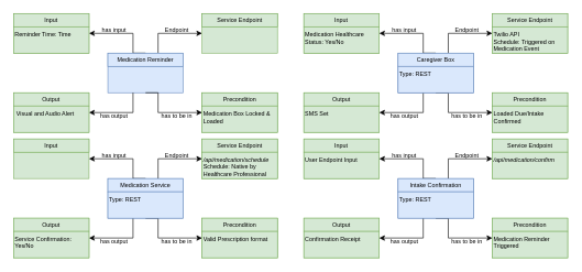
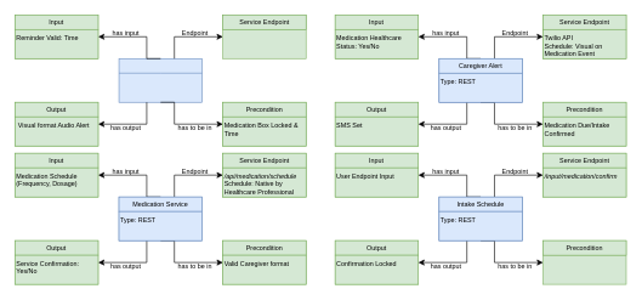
- <mxCell id="27" value="Reminder Time: Time&lt;span id=&quot;docs-internal-guid-0d0c9289-7fff-2301-1735-47998b753330&quot;&gt;&lt;/span&gt;" style="text;html=1;align=left;verticalAlign=top;whiteSpace=wrap;rounded=0;fillColor=#d5e8d4;strokeColor=#82b366;fontSize=9;" vertex="1" parent="2"><mxGeometry y="20" width="114.286" height="40" as="geometry" /></mxCell>
+ <mxCell id="27" value="Reminder Valid: Time&lt;span id=&quot;docs-internal-guid-0d0c9289-7fff-2301-1735-47998b753330&quot;&gt;&lt;/span&gt;" style="text;html=1;align=left;verticalAlign=top;whiteSpace=wrap;rounded=0;fillColor=#d5e8d4;strokeColor=#82b366;fontSize=9;" vertex="1" parent="2"><mxGeometry y="20" width="114.286" height="40" as="geometry" /></mxCell>
- <mxCell id="84" value="Twilio API&lt;br&gt;Schedule: Triggered on Medication Event" style="text;html=1;align=left;verticalAlign=top;whiteSpace=wrap;rounded=0;fillColor=#d5e8d4;strokeColor=#82b366;fontSize=9;" vertex="1" parent="58"><mxGeometry x="285.714" y="20" width="114.286" height="40" as="geometry" /></mxCell>
+ <mxCell id="84" value="Twilio API&lt;br&gt;Schedule: Visual on Medication Event" style="text;html=1;align=left;verticalAlign=top;whiteSpace=wrap;rounded=0;fillColor=#d5e8d4;strokeColor=#82b366;fontSize=9;" vertex="1" parent="58"><mxGeometry x="285.714" y="20" width="114.286" height="40" as="geometry" /></mxCell>
- <mxCell id="17" value="&lt;font style=&quot;font-size: 9px;&quot;&gt;Medication Reminder&lt;/font&gt;" style="text;html=1;align=center;verticalAlign=middle;whiteSpace=wrap;rounded=0;fillColor=#dae8fc;strokeColor=#6c8ebf;fontSize=9;" vertex="1" parent="2"><mxGeometry x="142.857" y="60" width="114.286" height="20" as="geometry" /></mxCell>
- <mxCell id="73" value="Caregiver Box&lt;span id=&quot;docs-internal-guid-f7d3edcb-7fff-aeab-960f-f38a6a7b6d53&quot;&gt;&lt;/span&gt;" style="text;html=1;align=center;verticalAlign=middle;whiteSpace=wrap;rounded=0;fillColor=#dae8fc;strokeColor=#6c8ebf;fontSize=9;" vertex="1" parent="58"><mxGeometry x="142.857" y="60" width="114.286" height="20" as="geometry" /></mxCell>
+ <mxCell id="73" value="Caregiver Alert&lt;span id=&quot;docs-internal-guid-f7d3edcb-7fff-aeab-960f-f38a6a7b6d53&quot;&gt;&lt;/span&gt;" style="text;html=1;align=center;verticalAlign=middle;whiteSpace=wrap;rounded=0;fillColor=#dae8fc;strokeColor=#6c8ebf;fontSize=9;" vertex="1" parent="58"><mxGeometry x="142.857" y="60" width="114.286" height="20" as="geometry" /></mxCell>
- <mxCell id="26" value="&amp;nbsp;Visual and Audio Alert&lt;span id=&quot;docs-internal-guid-0cf1a0e6-7fff-4cee-fd8e-f73ecc246064&quot;&gt;&lt;/span&gt;" style="text;html=1;align=left;verticalAlign=top;whiteSpace=wrap;rounded=0;fillColor=#d5e8d4;strokeColor=#82b366;fontSize=9;" vertex="1" parent="2"><mxGeometry y="140" width="114.286" height="40" as="geometry" /></mxCell>
+ <mxCell id="26" value="&amp;nbsp;Visual format Audio Alert&lt;span id=&quot;docs-internal-guid-0cf1a0e6-7fff-4cee-fd8e-f73ecc246064&quot;&gt;&lt;/span&gt;" style="text;html=1;align=left;verticalAlign=top;whiteSpace=wrap;rounded=0;fillColor=#d5e8d4;strokeColor=#82b366;fontSize=9;" vertex="1" parent="2"><mxGeometry y="140" width="114.286" height="40" as="geometry" /></mxCell>
- <mxCell id="28" value="Medication Box Locked &amp;amp; Loaded&lt;span id=&quot;docs-internal-guid-0d862d84-7fff-1ddb-3f8d-e0cf7e17996a&quot;&gt;&lt;/span&gt;" style="text;html=1;align=left;verticalAlign=top;whiteSpace=wrap;rounded=0;fillColor=#d5e8d4;strokeColor=#82b366;fontSize=9;" vertex="1" parent="2"><mxGeometry x="285.714" y="140" width="114.286" height="40" as="geometry" /></mxCell>
+ <mxCell id="28" value="Medication Box Locked &amp;amp; Time&lt;span id=&quot;docs-internal-guid-0d862d84-7fff-1ddb-3f8d-e0cf7e17996a&quot;&gt;&lt;/span&gt;" style="text;html=1;align=left;verticalAlign=top;whiteSpace=wrap;rounded=0;fillColor=#d5e8d4;strokeColor=#82b366;fontSize=9;" vertex="1" parent="2"><mxGeometry x="285.714" y="140" width="114.286" height="40" as="geometry" /></mxCell>
- <mxCell id="85" value="Loaded Due/Intake Confirmed&lt;span id=&quot;docs-internal-guid-c93c9a99-7fff-12fa-e2a2-76f09f57dba6&quot;&gt;&lt;/span&gt;" style="text;html=1;align=left;verticalAlign=top;whiteSpace=wrap;rounded=0;fillColor=#d5e8d4;strokeColor=#82b366;fontSize=9;" vertex="1" parent="58"><mxGeometry x="285.714" y="140" width="114.286" height="40" as="geometry" /></mxCell>
+ <mxCell id="85" value="Medication Due/Intake Confirmed&lt;span id=&quot;docs-internal-guid-c93c9a99-7fff-12fa-e2a2-76f09f57dba6&quot;&gt;&lt;/span&gt;" style="text;html=1;align=left;verticalAlign=top;whiteSpace=wrap;rounded=0;fillColor=#d5e8d4;strokeColor=#82b366;fontSize=9;" vertex="1" parent="58"><mxGeometry x="285.714" y="140" width="114.286" height="40" as="geometry" /></mxCell>
- <mxCell id="113" value="&lt;i&gt;/api/medication/confirm&lt;br&gt;&lt;br&gt;&lt;/i&gt;" style="text;html=1;align=left;verticalAlign=top;whiteSpace=wrap;rounded=0;fillColor=#d5e8d4;strokeColor=#82b366;fontSize=9;" vertex="1" parent="87"><mxGeometry x="285.714" y="20" width="114.286" height="40" as="geometry" /></mxCell>
+ <mxCell id="113" value="&lt;i&gt;/input/medication/confirm&lt;br&gt;&lt;br&gt;&lt;/i&gt;" style="text;html=1;align=left;verticalAlign=top;whiteSpace=wrap;rounded=0;fillColor=#d5e8d4;strokeColor=#82b366;fontSize=9;" vertex="1" parent="87"><mxGeometry x="285.714" y="20" width="114.286" height="40" as="geometry" /></mxCell>
+ <mxCell id="54" value="&lt;div&gt;Medication Schedule (Frequency, Dosage)&lt;/div&gt;&lt;div&gt;&lt;br&gt;&lt;/div&gt;" style="text;html=1;align=left;verticalAlign=top;whiteSpace=wrap;rounded=0;fontSize=9;fillColor=#d5e8d4;strokeColor=#82b366;" vertex="1" parent="29"><mxGeometry y="20" width="114.286" height="40" as="geometry" /></mxCell>
- <mxCell id="102" value="&lt;span id=&quot;docs-internal-guid-90173e45-7fff-5bf4-6d2b-80f797eb5aa6&quot;&gt;&lt;/span&gt;Intake Confirmation" style="text;html=1;align=center;verticalAlign=middle;whiteSpace=wrap;rounded=0;fillColor=#dae8fc;strokeColor=#6c8ebf;fontSize=9;" vertex="1" parent="87"><mxGeometry x="142.857" y="60" width="114.286" height="20" as="geometry" /></mxCell>
+ <mxCell id="102" value="&lt;span id=&quot;docs-internal-guid-90173e45-7fff-5bf4-6d2b-80f797eb5aa6&quot;&gt;&lt;/span&gt;Intake Schedule" style="text;html=1;align=center;verticalAlign=middle;whiteSpace=wrap;rounded=0;fillColor=#dae8fc;strokeColor=#6c8ebf;fontSize=9;" vertex="1" parent="87"><mxGeometry x="142.857" y="60" width="114.286" height="20" as="geometry" /></mxCell>
- <mxCell id="56" value="Valid Prescription format" style="text;html=1;align=left;verticalAlign=top;whiteSpace=wrap;rounded=0;fontSize=9;fillColor=#d5e8d4;strokeColor=#82b366;" vertex="1" parent="29"><mxGeometry x="285.714" y="140" width="114.286" height="40" as="geometry" /></mxCell>
+ <mxCell id="56" value="Valid Caregiver format" style="text;html=1;align=left;verticalAlign=top;whiteSpace=wrap;rounded=0;fontSize=9;fillColor=#d5e8d4;strokeColor=#82b366;" vertex="1" parent="29"><mxGeometry x="285.714" y="140" width="114.286" height="40" as="geometry" /></mxCell>
- <mxCell id="111" value="&lt;div&gt;Confirmation Receipt&lt;/div&gt;&lt;div&gt;&lt;br&gt;&lt;/div&gt;" style="text;html=1;align=left;verticalAlign=top;whiteSpace=wrap;rounded=0;fontSize=9;fillColor=#d5e8d4;strokeColor=#82b366;" vertex="1" parent="87"><mxGeometry y="140" width="114.286" height="40" as="geometry" /></mxCell>
+ <mxCell id="111" value="&lt;div&gt;Confirmation Locked&lt;/div&gt;&lt;div&gt;&lt;br&gt;&lt;/div&gt;" style="text;html=1;align=left;verticalAlign=top;whiteSpace=wrap;rounded=0;fontSize=9;fillColor=#d5e8d4;strokeColor=#82b366;" vertex="1" parent="87"><mxGeometry y="140" width="114.286" height="40" as="geometry" /></mxCell>
- <mxCell id="114" value="Medication Reminder Triggered&lt;span id=&quot;docs-internal-guid-c93c9a99-7fff-12fa-e2a2-76f09f57dba6&quot;&gt;&lt;/span&gt;" style="text;html=1;align=left;verticalAlign=top;whiteSpace=wrap;rounded=0;fillColor=#d5e8d4;strokeColor=#82b366;fontSize=9;" vertex="1" parent="87"><mxGeometry x="285.714" y="140" width="114.286" height="40" as="geometry" /></mxCell>
